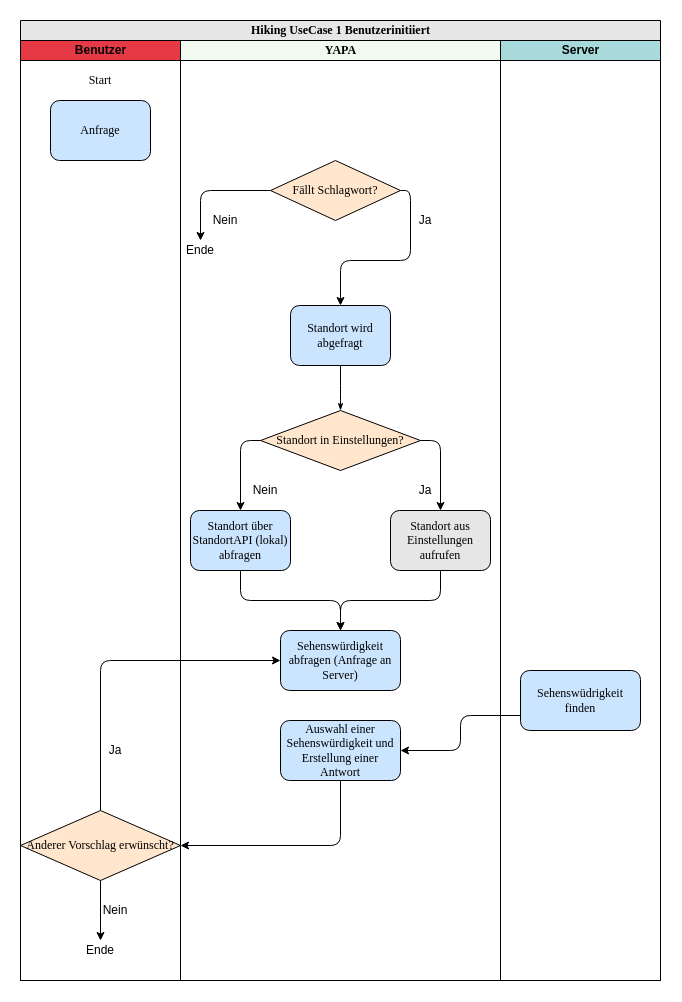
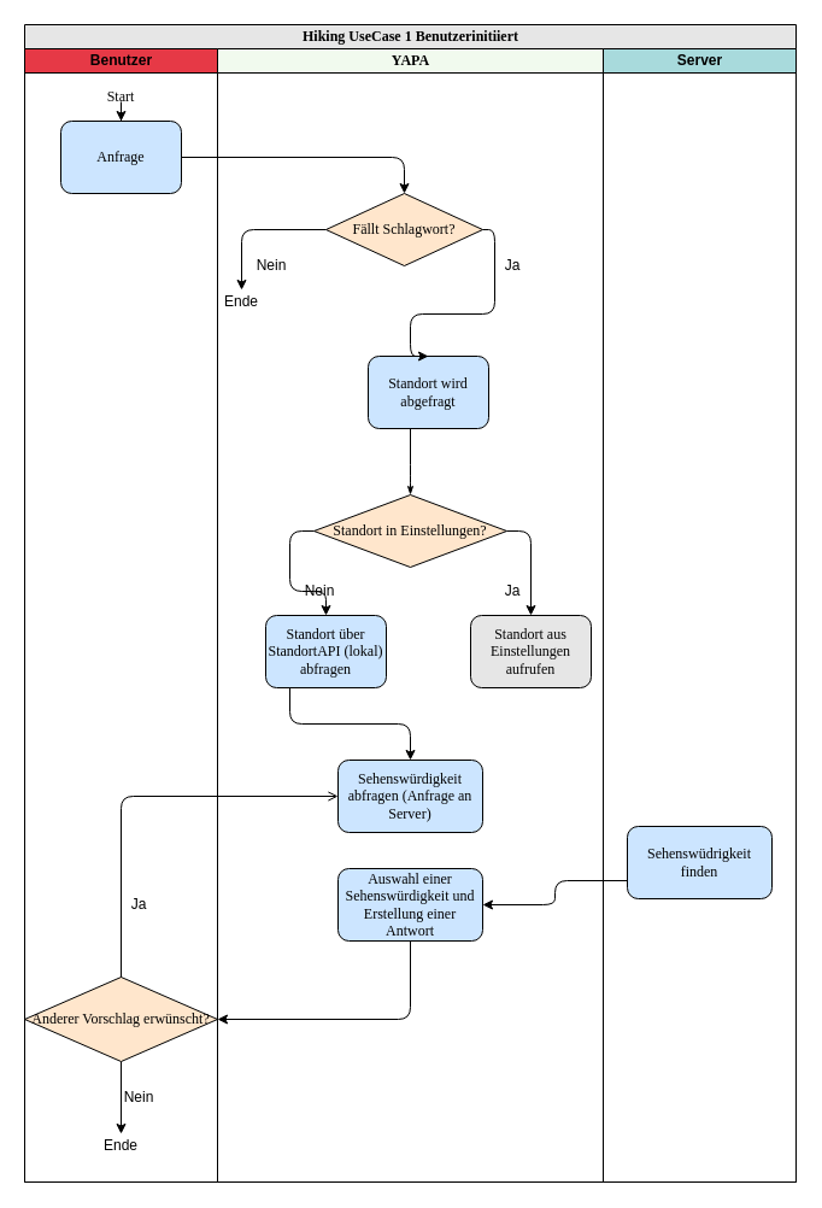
+ <mxCell id="4" style="edgeStyle=orthogonalEdgeStyle;rounded=1;orthogonalLoop=1;jettySize=auto;html=1;fontSize=12;" parent="3" source="5" target="8" edge="1"><mxGeometry relative="1" as="geometry" /></mxCell>
+ <mxCell id="36" style="edgeStyle=orthogonalEdgeStyle;rounded=1;orthogonalLoop=1;jettySize=auto;html=1;exitX=1;exitY=0.5;exitDx=0;exitDy=0;entryX=0.5;entryY=0;entryDx=0;entryDy=0;fontSize=12;" parent="2" source="8" target="28" edge="1"><mxGeometry relative="1" as="geometry" /></mxCell>
- <mxCell id="15" value="&lt;font style=&quot;font-size: 12px&quot;&gt;Standort wird abgefragt&lt;/font&gt;" style="rounded=1;whiteSpace=wrap;html=1;shadow=0;labelBackgroundColor=none;strokeWidth=1;fontFamily=Verdana;fontSize=8;align=center;fillColor=#CCE5FF;" parent="14" vertex="1"><mxGeometry x="110" y="265" width="100" height="60" as="geometry" /></mxCell>
+ <mxCell id="15" value="&lt;font style=&quot;font-size: 12px&quot;&gt;Standort wird abgefragt&lt;/font&gt;" style="rounded=1;whiteSpace=wrap;html=1;shadow=0;labelBackgroundColor=none;strokeWidth=1;fontFamily=Verdana;fontSize=8;align=center;fillColor=#CCE5FF;" parent="14" vertex="1"><mxGeometry x="125" y="255" width="100" height="60" as="geometry" /></mxCell>
- <mxCell id="21" value="&lt;font style=&quot;font-size: 12px&quot;&gt;Standort über StandortAPI (lokal) abfragen&lt;/font&gt;" style="rounded=1;whiteSpace=wrap;html=1;shadow=0;labelBackgroundColor=none;strokeWidth=1;fontFamily=Verdana;fontSize=8;align=center;fillColor=#CCE5FF;" parent="14" vertex="1"><mxGeometry x="10" y="470" width="100" height="60" as="geometry" /></mxCell>
+ <mxCell id="21" value="&lt;font style=&quot;font-size: 12px&quot;&gt;Standort über StandortAPI (lokal) abfragen&lt;/font&gt;" style="rounded=1;whiteSpace=wrap;html=1;shadow=0;labelBackgroundColor=none;strokeWidth=1;fontFamily=Verdana;fontSize=8;align=center;fillColor=#CCE5FF;" parent="14" vertex="1"><mxGeometry x="40" y="470" width="100" height="60" as="geometry" /></mxCell>
- <mxCell id="24" style="edgeStyle=orthogonalEdgeStyle;rounded=1;orthogonalLoop=1;jettySize=auto;html=1;fontSize=12;exitX=0.5;exitY=1;exitDx=0;exitDy=0;" parent="14" source="22" target="23" edge="1"><mxGeometry relative="1" as="geometry"><mxPoint x="160" y="590" as="targetPoint" /><Array as="points"><mxPoint x="260" y="560" /><mxPoint x="160" y="560" /></Array></mxGeometry></mxCell>
- <mxCell id="37" style="edgeStyle=orthogonalEdgeStyle;rounded=1;orthogonalLoop=1;jettySize=auto;html=1;fontSize=12;entryX=0;entryY=0.5;entryDx=0;entryDy=0;exitX=0.5;exitY=0;exitDx=0;exitDy=0;" edge="1" parent="2" source="9" target="23"><mxGeometry relative="1" as="geometry"><mxPoint x="160" y="860" as="sourcePoint" /><mxPoint x="380" y="770" as="targetPoint" /></mxGeometry></mxCell>
+ <mxCell id="37" style="edgeStyle=orthogonalEdgeStyle;rounded=1;orthogonalLoop=1;jettySize=auto;html=1;fontSize=12;entryX=0;entryY=0.5;entryDx=0;entryDy=0;exitX=0.5;exitY=0;exitDx=0;exitDy=0;endArrow=open;" edge="1" parent="2" source="9" target="23"><mxGeometry relative="1" as="geometry"><mxPoint x="160" y="860" as="sourcePoint" /><mxPoint x="380" y="770" as="targetPoint" /></mxGeometry></mxCell>
- <mxCell id="35" value="&lt;font style=&quot;font-size: 12px&quot;&gt;Sehenswüdrigkeit finden&lt;br&gt;&lt;/font&gt;" style="rounded=1;whiteSpace=wrap;html=1;shadow=0;labelBackgroundColor=none;strokeWidth=1;fontFamily=Verdana;fontSize=8;align=center;fillColor=#CCE5FF;" parent="34" vertex="1"><mxGeometry x="20" y="630" width="120" height="60" as="geometry" /></mxCell>
+ <mxCell id="35" value="&lt;font style=&quot;font-size: 12px&quot;&gt;Sehenswüdrigkeit finden&lt;br&gt;&lt;/font&gt;" style="rounded=1;whiteSpace=wrap;html=1;shadow=0;labelBackgroundColor=none;strokeWidth=1;fontFamily=Verdana;fontSize=8;align=center;fillColor=#CCE5FF;" parent="34" vertex="1"><mxGeometry x="20" y="645" width="120" height="60" as="geometry" /></mxCell>
